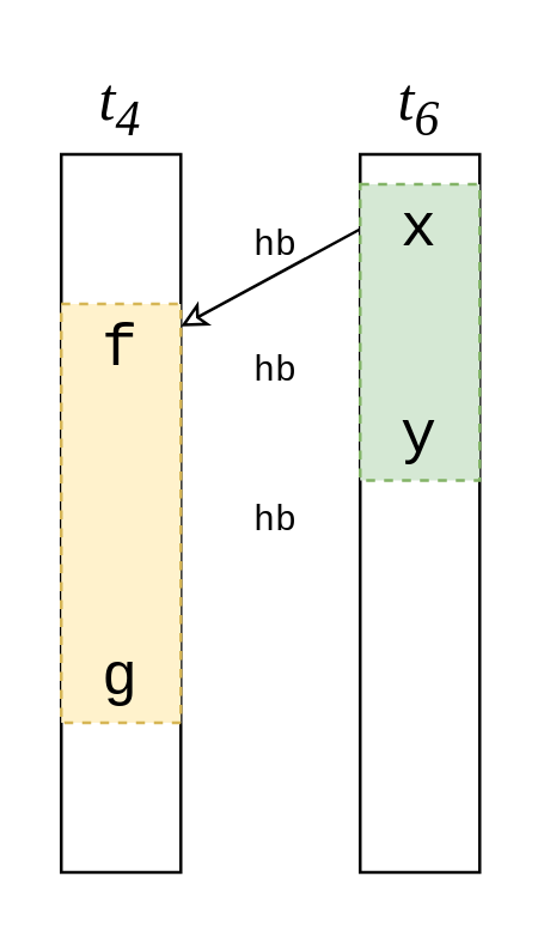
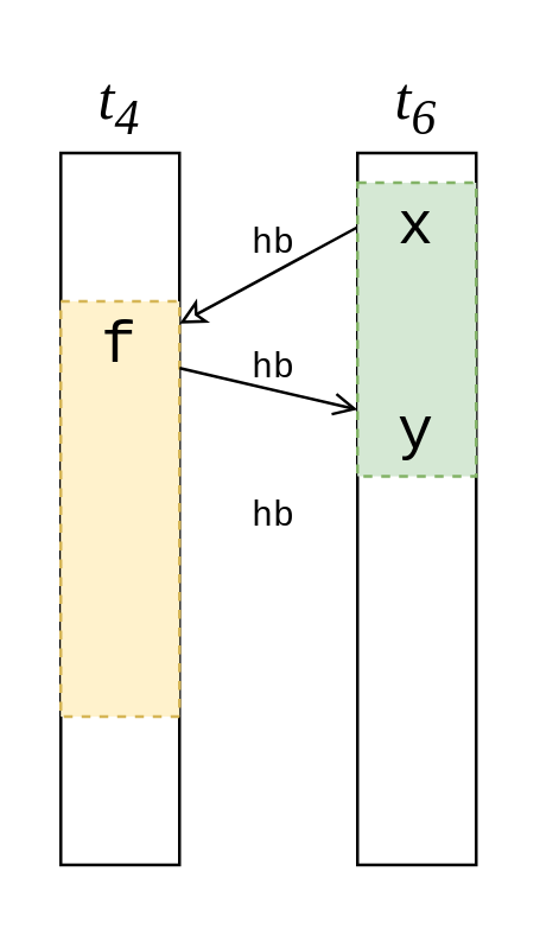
+ <mxCell id="6" style="rounded=0;orthogonalLoop=1;jettySize=auto;html=1;exitX=1;exitY=0.75;exitDx=0;exitDy=0;entryX=0;entryY=0.25;entryDx=0;entryDy=0;endArrow=open;endFill=0;" parent="1" source="7" target="13" edge="1"><mxGeometry relative="1" as="geometry" /></mxCell>
- <mxCell id="8" value="g" style="text;html=1;strokeColor=none;fillColor=none;align=center;verticalAlign=middle;whiteSpace=wrap;rounded=0;dashed=1;fontSize=20;fontFamily=Courier New;fontStyle=0" parent="1" vertex="1"><mxGeometry x="20" y="211" width="40" height="30" as="geometry" /></mxCell>
